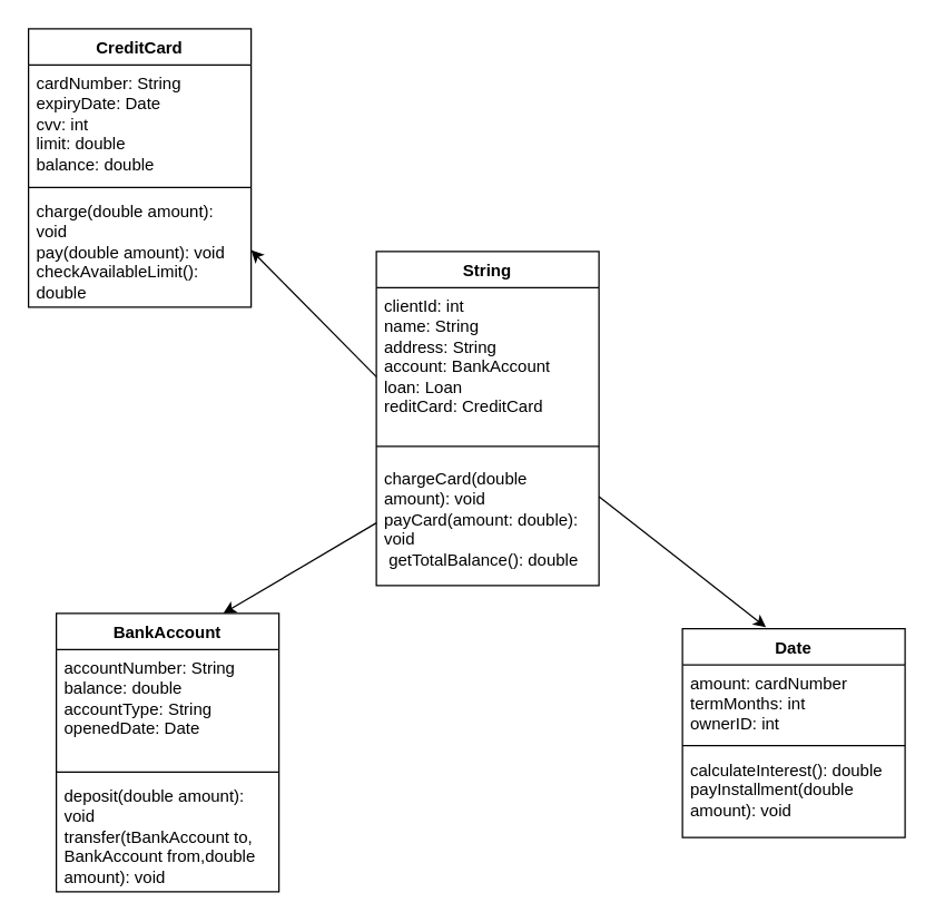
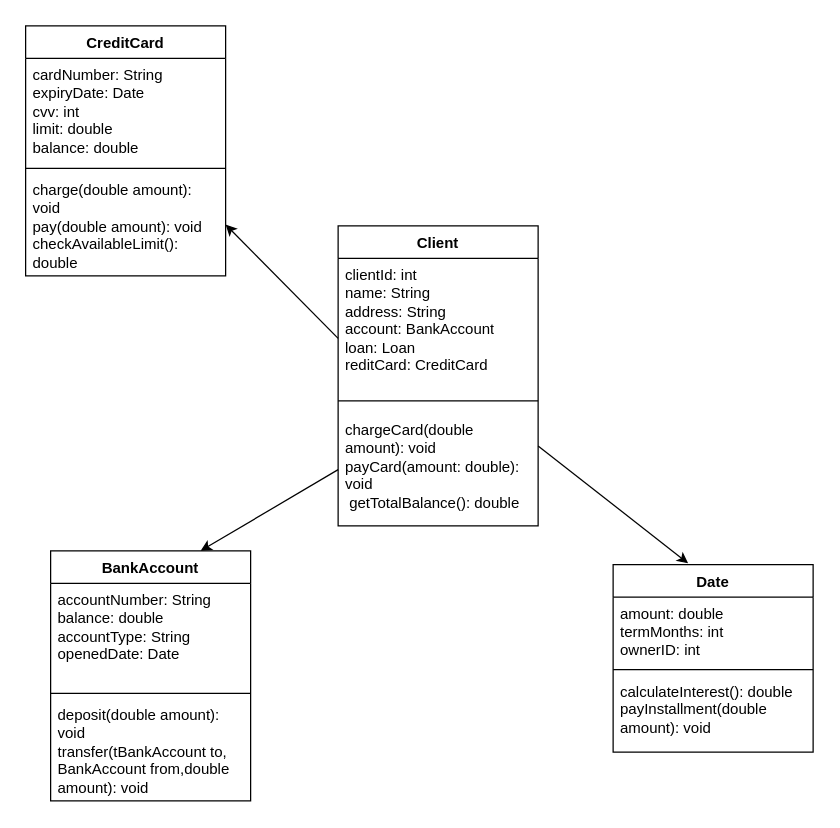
- <mxCell id="2" value="String" style="swimlane;fontStyle=1;align=center;verticalAlign=top;childLayout=stackLayout;horizontal=1;startSize=26;horizontalStack=0;resizeParent=1;resizeParentMax=0;resizeLast=0;collapsible=1;marginBottom=0;whiteSpace=wrap;html=1;" vertex="1" parent="1"><mxGeometry x="270" y="180" width="160" height="240" as="geometry" /></mxCell>
+ <mxCell id="2" value="Client" style="swimlane;fontStyle=1;align=center;verticalAlign=top;childLayout=stackLayout;horizontal=1;startSize=26;horizontalStack=0;resizeParent=1;resizeParentMax=0;resizeLast=0;collapsible=1;marginBottom=0;whiteSpace=wrap;html=1;" vertex="1" parent="1"><mxGeometry x="270" y="180" width="160" height="240" as="geometry" /></mxCell>
- <mxCell id="15" value="amount: cardNumber&lt;div&gt;termMonths: int&lt;/div&gt;&lt;div&gt;ownerID: int&lt;/div&gt;" style="text;strokeColor=none;fillColor=none;align=left;verticalAlign=top;spacingLeft=4;spacingRight=4;overflow=hidden;rotatable=0;points=[[0,0.5],[1,0.5]];portConstraint=eastwest;whiteSpace=wrap;html=1;" vertex="1" parent="14"><mxGeometry y="26" width="160" height="54" as="geometry" /></mxCell>
+ <mxCell id="15" value="amount: double&lt;div&gt;termMonths: int&lt;/div&gt;&lt;div&gt;ownerID: int&lt;/div&gt;" style="text;strokeColor=none;fillColor=none;align=left;verticalAlign=top;spacingLeft=4;spacingRight=4;overflow=hidden;rotatable=0;points=[[0,0.5],[1,0.5]];portConstraint=eastwest;whiteSpace=wrap;html=1;" vertex="1" parent="14"><mxGeometry y="26" width="160" height="54" as="geometry" /></mxCell>
